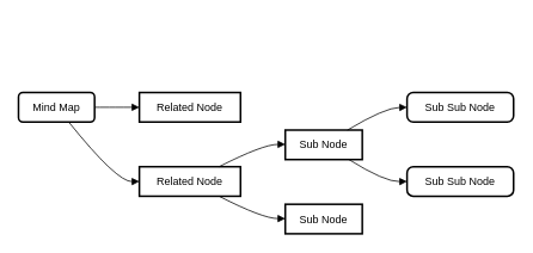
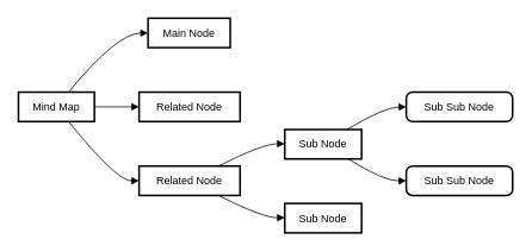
+ <mxCell id="3" value="Main Node" style="whiteSpace=wrap;strokeWidth=2;" vertex="1" parent="1"><mxGeometry x="165" width="92" height="33" as="geometry" y="20" /></mxCell>
+ <mxCell id="10" value="" style="curved=1;startArrow=none;endArrow=block;exitX=0.66;exitY=0;entryX=0.005;entryY=0.5;" edge="1" parent="1" source="2" target="3"><mxGeometry relative="1" as="geometry"><Array as="points"><mxPoint x="130" y="37" /></Array></mxGeometry></mxCell>
- <mxCell id="2" value="Mind Map" style="whiteSpace=wrap;strokeWidth=2;rounded=1;" vertex="1" parent="1"><mxGeometry y="103" width="85" height="33" as="geometry" x="20" /></mxCell>
+ <mxCell id="2" value="Mind Map" style="whiteSpace=wrap;strokeWidth=2;" vertex="1" parent="1"><mxGeometry y="103" width="85" height="33" as="geometry" x="20" /></mxCell>
